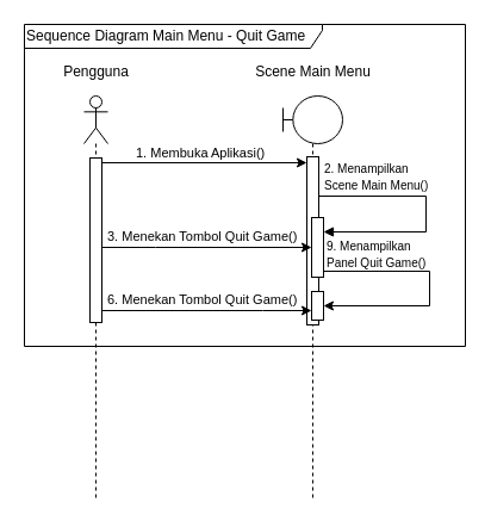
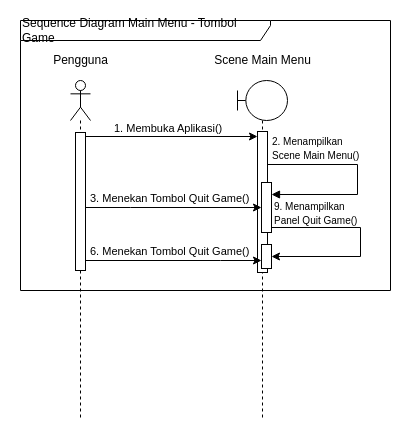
- <mxCell id="5" value="Sequence Diagram Main Menu - Quit Game" style="shape=umlFrame;whiteSpace=wrap;html=1;pointerEvents=0;width=250;height=20;align=left;" parent="1" vertex="1"><mxGeometry x="20" y="20" width="370" height="270" as="geometry" /></mxCell>
+ <mxCell id="5" value="Sequence Diagram Main Menu - Tombol Game" style="shape=umlFrame;whiteSpace=wrap;html=1;pointerEvents=0;width=250;height=20;align=left;" parent="1" vertex="1"><mxGeometry x="20" y="20" width="370" height="270" as="geometry" /></mxCell>
